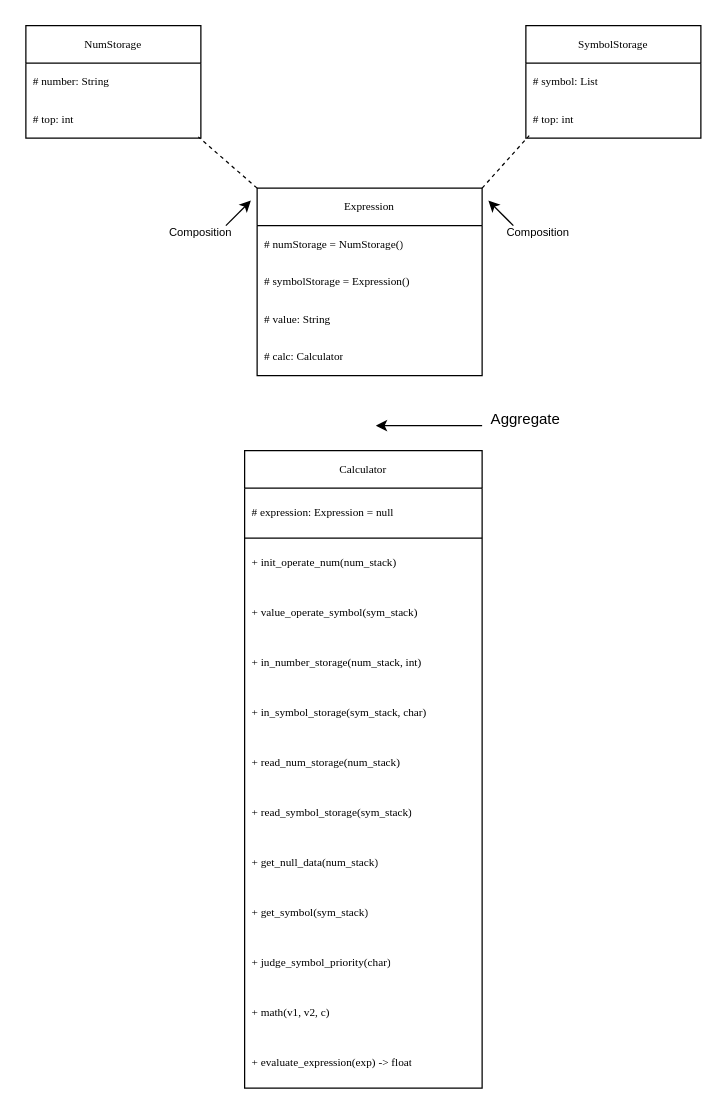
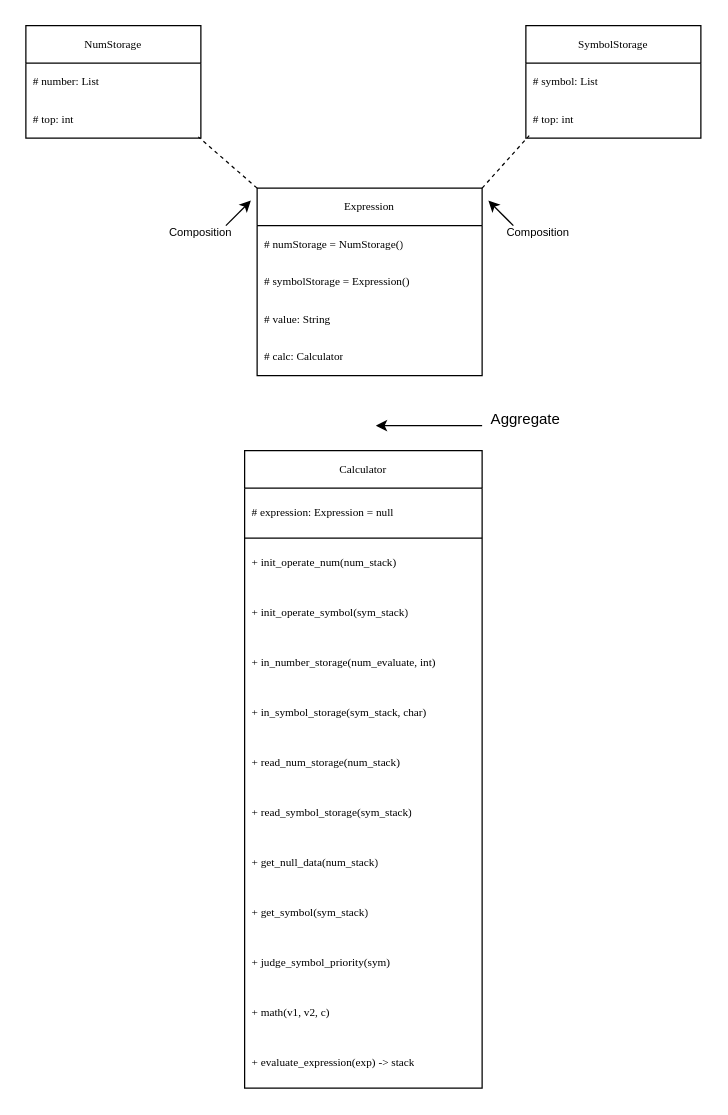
- <mxCell id="3" value="# number: String" style="text;strokeColor=none;fillColor=none;align=left;verticalAlign=middle;spacingLeft=4;spacingRight=4;overflow=hidden;points=[[0,0.5],[1,0.5]];portConstraint=eastwest;rotatable=0;whiteSpace=wrap;html=1;fontSize=9;fontFamily=Verdana;" parent="2" vertex="1"><mxGeometry y="30" width="140" height="30" as="geometry" /></mxCell>
+ <mxCell id="3" value="# number: List" style="text;strokeColor=none;fillColor=none;align=left;verticalAlign=middle;spacingLeft=4;spacingRight=4;overflow=hidden;points=[[0,0.5],[1,0.5]];portConstraint=eastwest;rotatable=0;whiteSpace=wrap;html=1;fontSize=9;fontFamily=Verdana;" parent="2" vertex="1"><mxGeometry y="30" width="140" height="30" as="geometry" /></mxCell>
- <mxCell id="12" value="+ value_operate_symbol(sym_stack)" style="text;strokeColor=none;fillColor=none;align=left;verticalAlign=middle;spacingLeft=4;spacingRight=4;overflow=hidden;points=[[0,0.5],[1,0.5]];portConstraint=eastwest;rotatable=0;whiteSpace=wrap;html=1;fontSize=9;fontFamily=Verdana;flipH=1;direction=east;" parent="8" vertex="1"><mxGeometry y="110" width="190" height="40" as="geometry" /></mxCell>
+ <mxCell id="12" value="+ init_operate_symbol(sym_stack)" style="text;strokeColor=none;fillColor=none;align=left;verticalAlign=middle;spacingLeft=4;spacingRight=4;overflow=hidden;points=[[0,0.5],[1,0.5]];portConstraint=eastwest;rotatable=0;whiteSpace=wrap;html=1;fontSize=9;fontFamily=Verdana;flipH=1;direction=east;" parent="8" vertex="1"><mxGeometry y="110" width="190" height="40" as="geometry" /></mxCell>
- <mxCell id="13" value="+ in_number_storage(num_stack, int)" style="text;strokeColor=none;fillColor=none;align=left;verticalAlign=middle;spacingLeft=4;spacingRight=4;overflow=hidden;points=[[0,0.5],[1,0.5]];portConstraint=eastwest;rotatable=0;whiteSpace=wrap;html=1;fontSize=9;fontFamily=Verdana;flipH=1;direction=east;" parent="8" vertex="1"><mxGeometry y="150" width="190" height="40" as="geometry" /></mxCell>
+ <mxCell id="13" value="+ in_number_storage(num_evaluate, int)" style="text;strokeColor=none;fillColor=none;align=left;verticalAlign=middle;spacingLeft=4;spacingRight=4;overflow=hidden;points=[[0,0.5],[1,0.5]];portConstraint=eastwest;rotatable=0;whiteSpace=wrap;html=1;fontSize=9;fontFamily=Verdana;flipH=1;direction=east;" parent="8" vertex="1"><mxGeometry y="150" width="190" height="40" as="geometry" /></mxCell>
- <mxCell id="19" value="+ judge_symbol_priority(char)" style="text;strokeColor=none;fillColor=none;align=left;verticalAlign=middle;spacingLeft=4;spacingRight=4;overflow=hidden;points=[[0,0.5],[1,0.5]];portConstraint=eastwest;rotatable=0;whiteSpace=wrap;html=1;fontSize=9;fontFamily=Verdana;flipH=1;direction=east;" parent="8" vertex="1"><mxGeometry y="390" width="190" height="40" as="geometry" /></mxCell>
+ <mxCell id="19" value="+ judge_symbol_priority(sym)" style="text;strokeColor=none;fillColor=none;align=left;verticalAlign=middle;spacingLeft=4;spacingRight=4;overflow=hidden;points=[[0,0.5],[1,0.5]];portConstraint=eastwest;rotatable=0;whiteSpace=wrap;html=1;fontSize=9;fontFamily=Verdana;flipH=1;direction=east;" parent="8" vertex="1"><mxGeometry y="390" width="190" height="40" as="geometry" /></mxCell>
- <mxCell id="21" value="+ evaluate_expression(exp) -&amp;gt; float" style="text;strokeColor=none;fillColor=none;align=left;verticalAlign=middle;spacingLeft=4;spacingRight=4;overflow=hidden;points=[[0,0.5],[1,0.5]];portConstraint=eastwest;rotatable=0;whiteSpace=wrap;html=1;fontSize=9;fontFamily=Verdana;flipH=1;direction=east;" parent="8" vertex="1"><mxGeometry y="470" width="190" height="40" as="geometry" /></mxCell>
+ <mxCell id="21" value="+ evaluate_expression(exp) -&amp;gt; stack" style="text;strokeColor=none;fillColor=none;align=left;verticalAlign=middle;spacingLeft=4;spacingRight=4;overflow=hidden;points=[[0,0.5],[1,0.5]];portConstraint=eastwest;rotatable=0;whiteSpace=wrap;html=1;fontSize=9;fontFamily=Verdana;flipH=1;direction=east;" parent="8" vertex="1"><mxGeometry y="470" width="190" height="40" as="geometry" /></mxCell>
